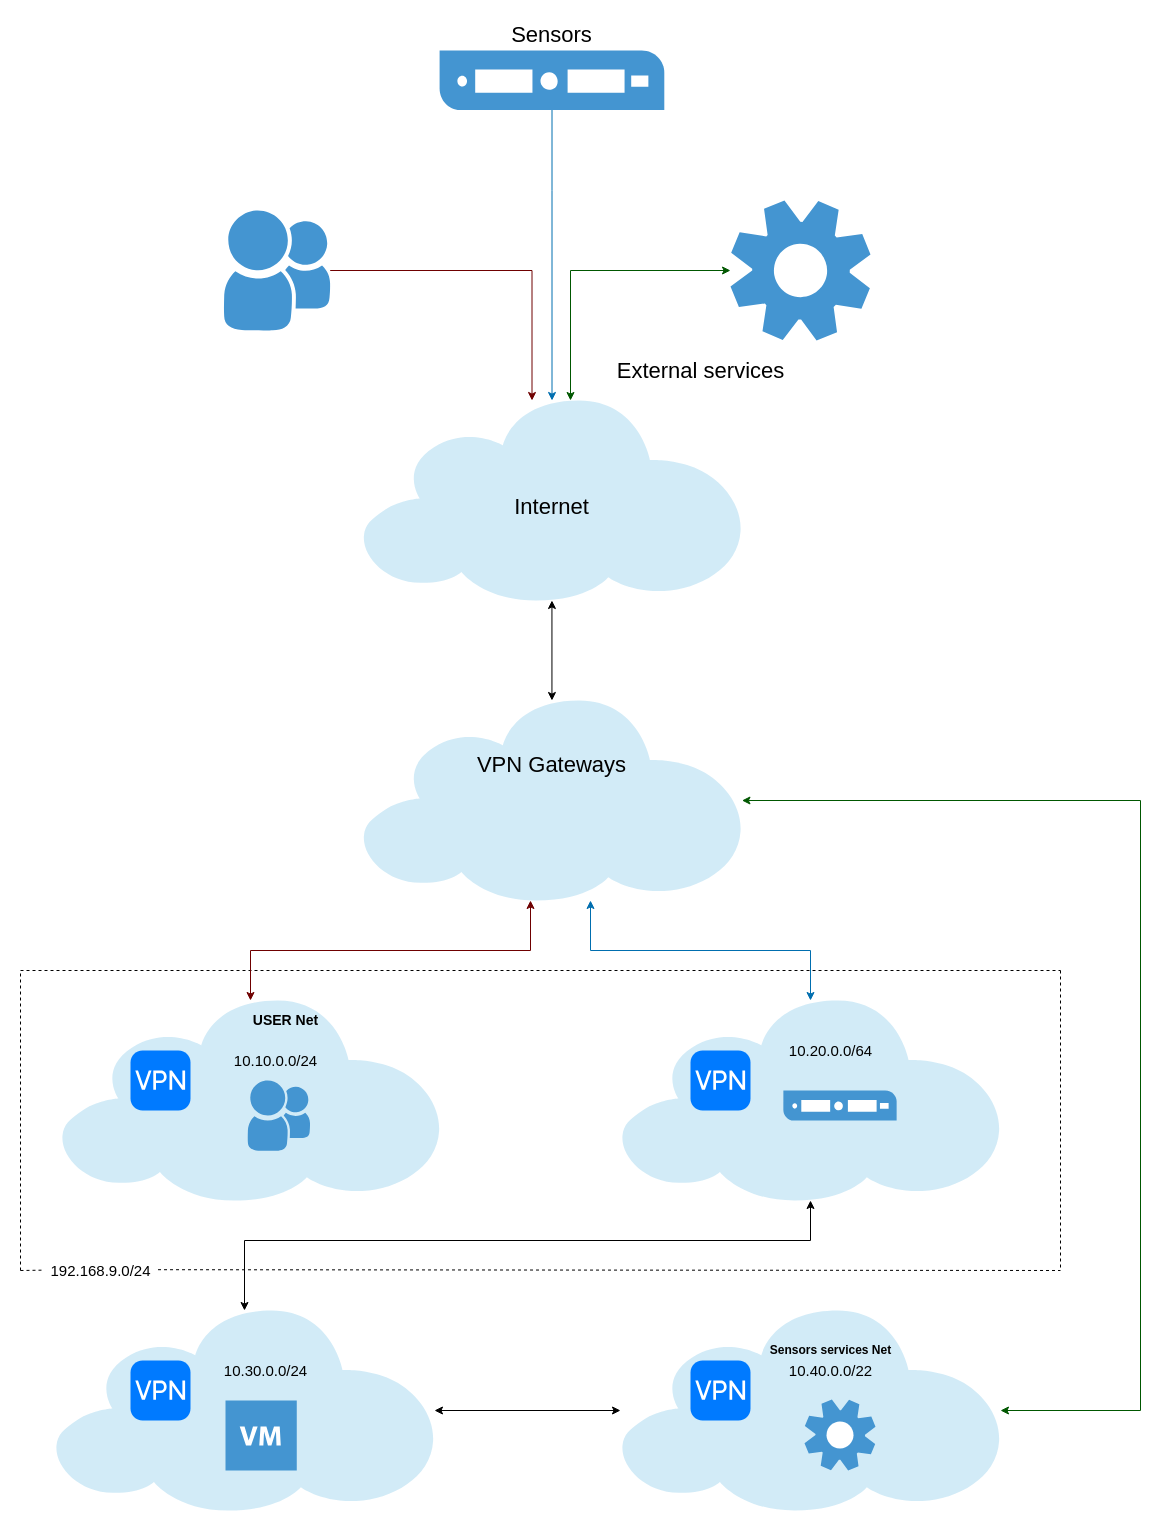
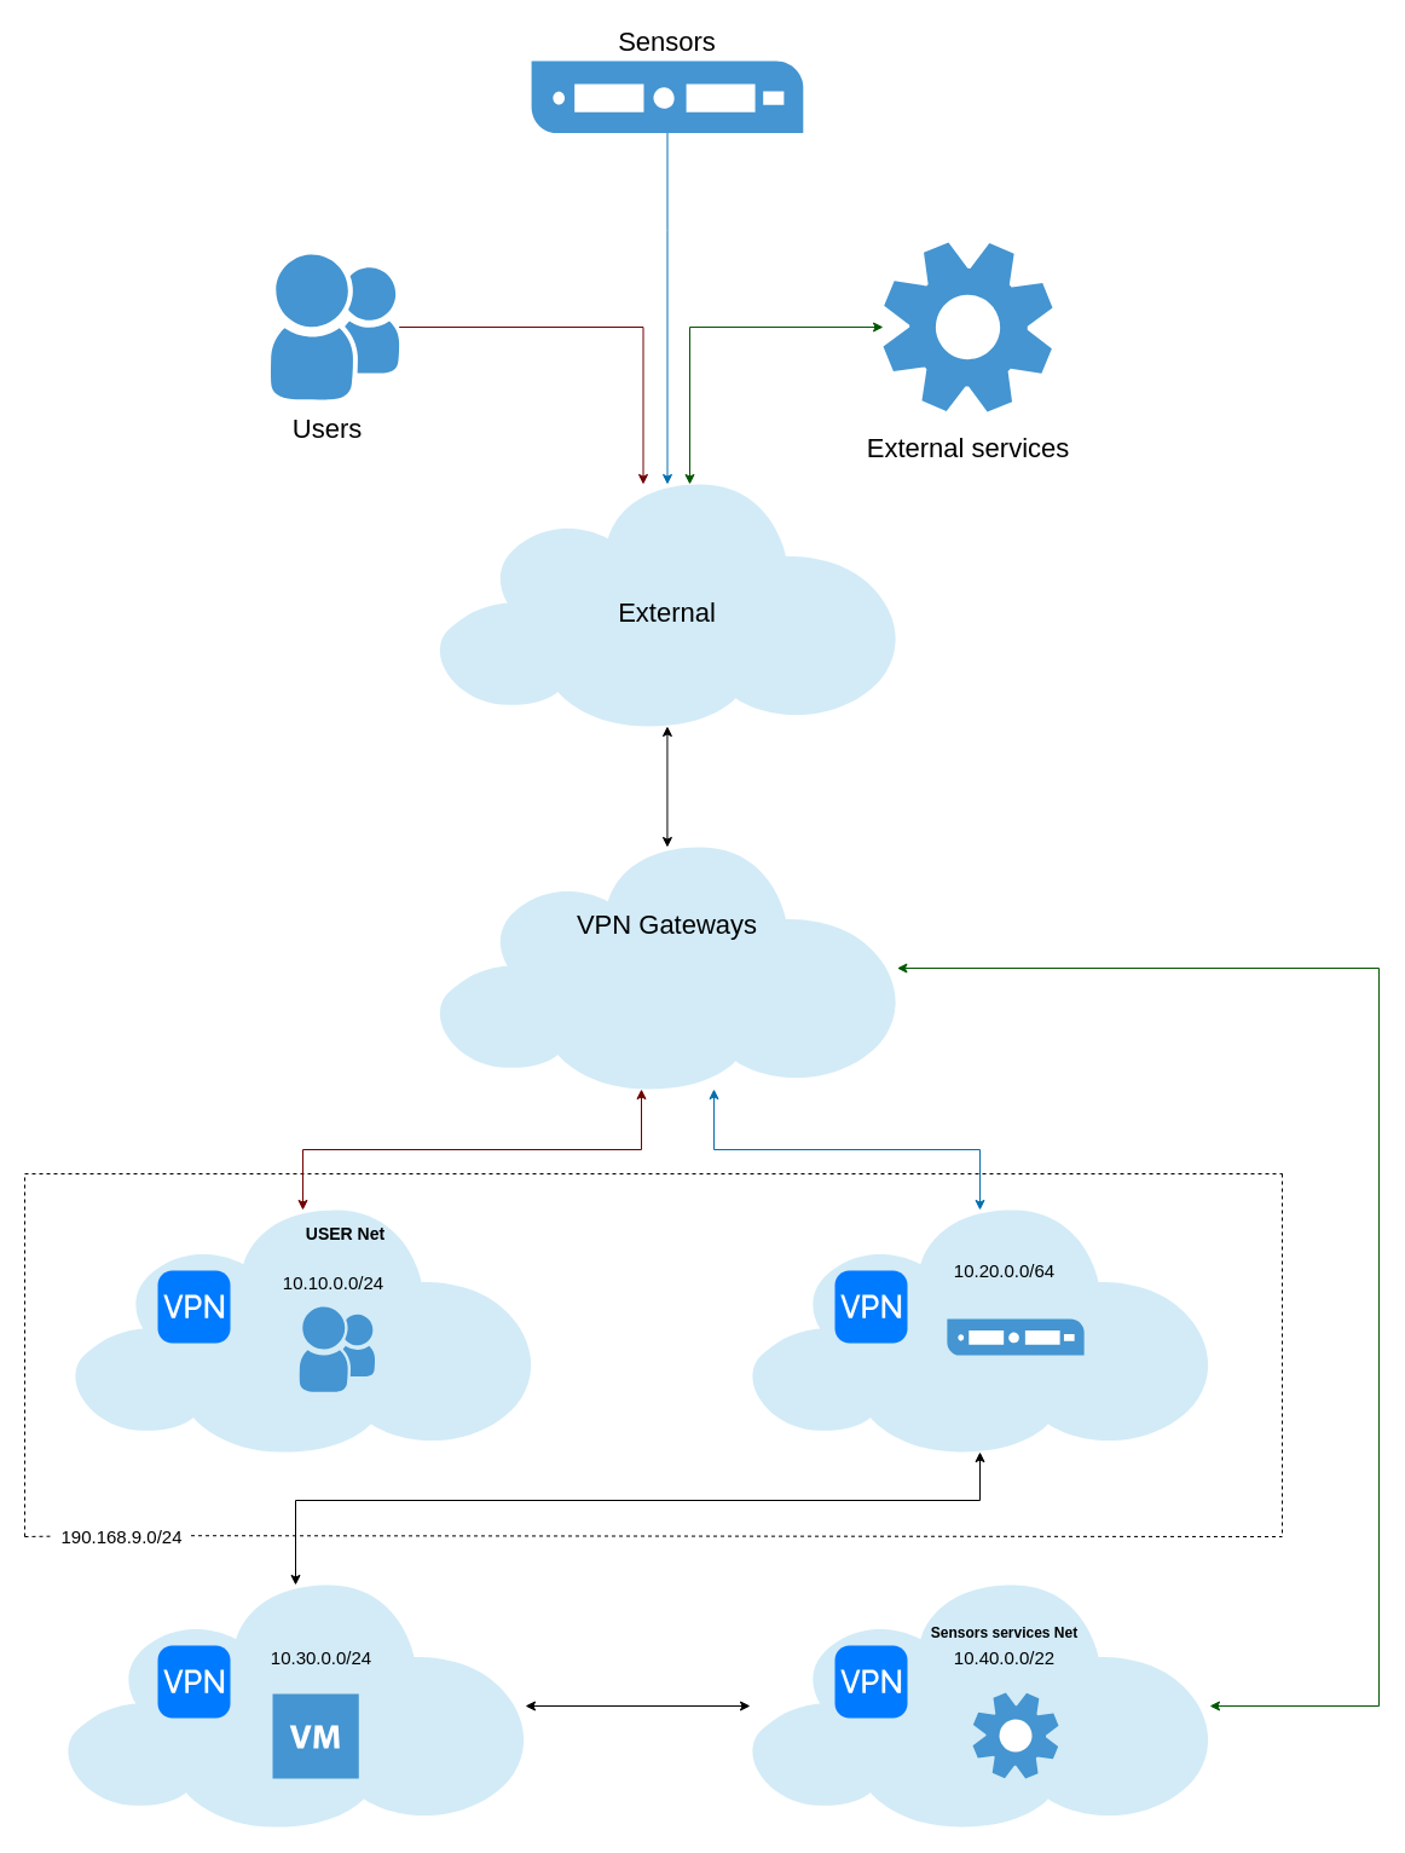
+ <mxCell id="39" value="Users" style="text;html=1;align=center;verticalAlign=middle;resizable=0;points=[];autosize=1;fontSize=22;" parent="1" vertex="1"><mxGeometry x="234.57" y="340" width="70" height="30" as="geometry" /></mxCell>
- <mxCell id="44" value="External services" style="text;html=1;align=center;verticalAlign=middle;resizable=0;points=[];autosize=1;fontSize=22;" parent="1" vertex="1"><mxGeometry x="610" y="355.5" width="180" height="30" as="geometry" /></mxCell>
+ <mxCell id="44" value="External services" style="text;html=1;align=center;verticalAlign=middle;resizable=0;points=[];autosize=1;fontSize=22;" parent="1" vertex="1"><mxGeometry x="710" y="355.5" width="180" height="30" as="geometry" /></mxCell>
- <mxCell id="28" value="&lt;div style=&quot;font-size: 22px;&quot;&gt;Internet&lt;/div&gt;&lt;div style=&quot;font-size: 22px;&quot;&gt;&lt;br style=&quot;font-size: 22px;&quot;&gt;&lt;/div&gt;" style="text;html=1;align=center;verticalAlign=middle;resizable=0;points=[];autosize=1;fontSize=22;" parent="1" vertex="1"><mxGeometry x="506.45" y="490" width="90" height="60" as="geometry" /></mxCell>
+ <mxCell id="28" value="&lt;div style=&quot;font-size: 22px;&quot;&gt;External&lt;/div&gt;&lt;div style=&quot;font-size: 22px;&quot;&gt;&lt;br style=&quot;font-size: 22px;&quot;&gt;&lt;/div&gt;" style="text;html=1;align=center;verticalAlign=middle;resizable=0;points=[];autosize=1;fontSize=22;" parent="1" vertex="1"><mxGeometry x="506.45" y="490" width="90" height="60" as="geometry" /></mxCell>
- <mxCell id="24" value="192.168.9.0/24" style="text;html=1;align=center;verticalAlign=middle;resizable=0;points=[];autosize=1;fontSize=15;" parent="1" vertex="1"><mxGeometry x="45" y="1260" width="110" height="20" as="geometry" /></mxCell>
+ <mxCell id="24" value="190.168.9.0/24" style="text;html=1;align=center;verticalAlign=middle;resizable=0;points=[];autosize=1;fontSize=15;" parent="1" vertex="1"><mxGeometry x="45" y="1260" width="110" height="20" as="geometry" /></mxCell>
